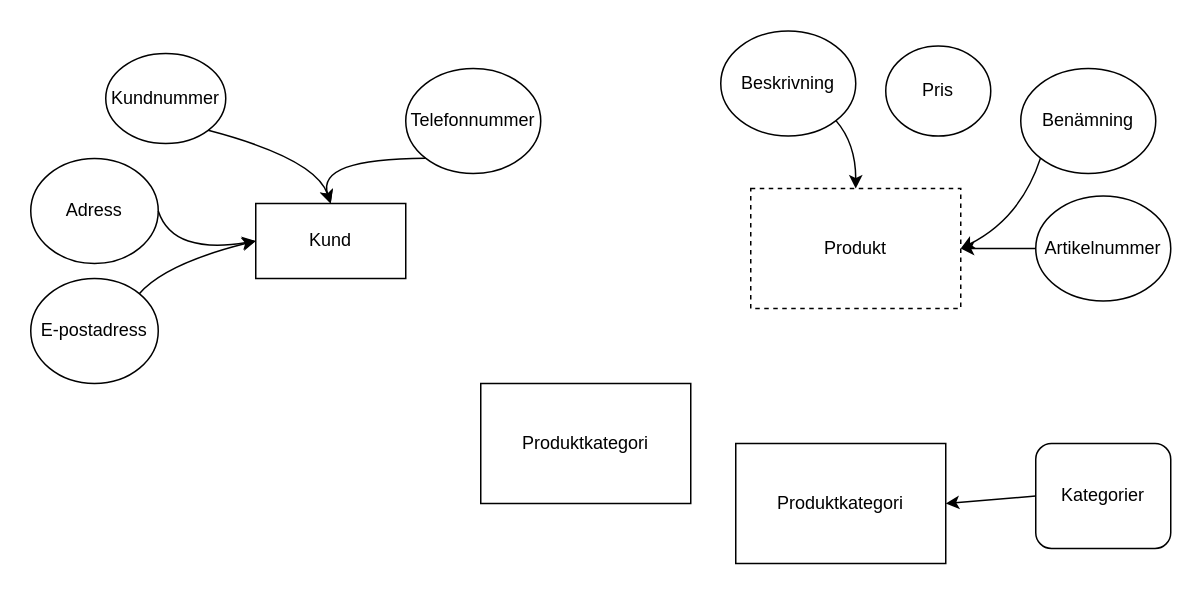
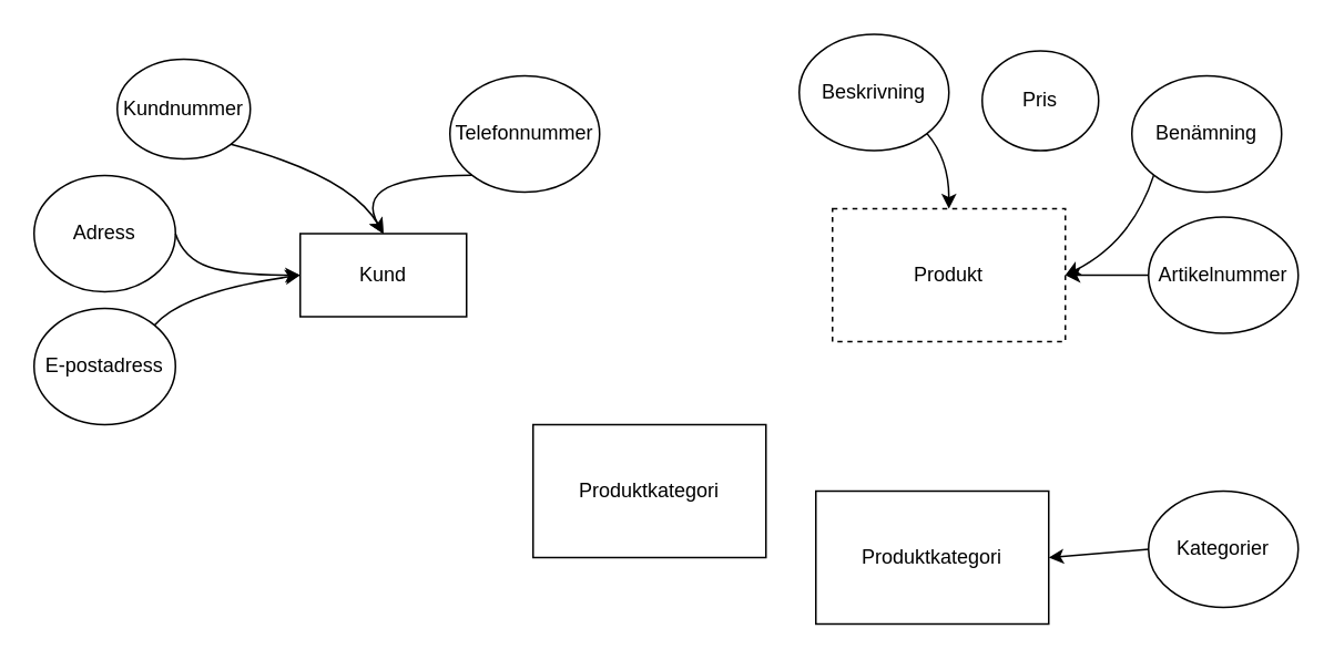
- <mxCell id="2" value="Kund" style="rounded=0;whiteSpace=wrap;html=1;" vertex="1" parent="1"><mxGeometry x="170" y="135" width="100" height="50" as="geometry" /></mxCell>
+ <mxCell id="2" value="Kund" style="rounded=0;whiteSpace=wrap;html=1;" vertex="1" parent="1"><mxGeometry x="180" y="140" width="100" height="50" as="geometry" /></mxCell>
- <mxCell id="21" value="Kategorier" style="whiteSpace=wrap;html=1;rounded=1;" vertex="1" parent="1"><mxGeometry x="690" y="295" width="90" height="70" as="geometry" /></mxCell>
+ <mxCell id="21" value="Kategorier" style="ellipse;whiteSpace=wrap;html=1;" vertex="1" parent="1"><mxGeometry x="690" y="295" width="90" height="70" as="geometry" /></mxCell>
